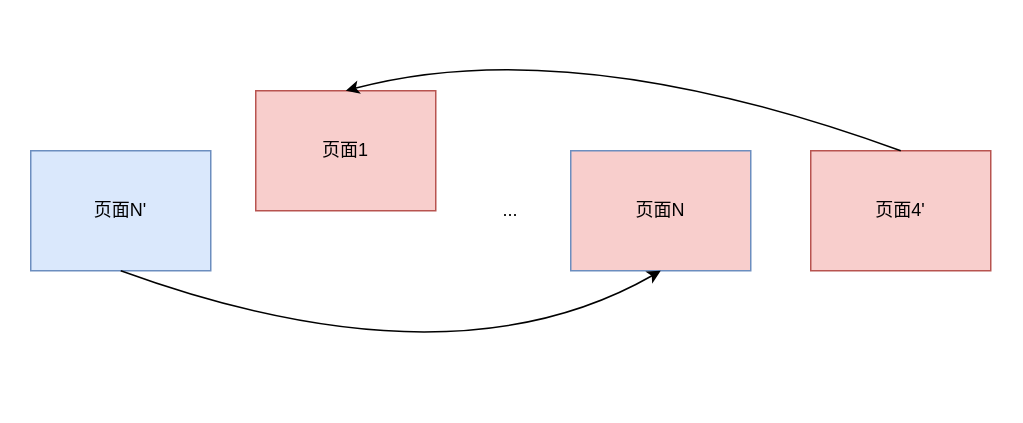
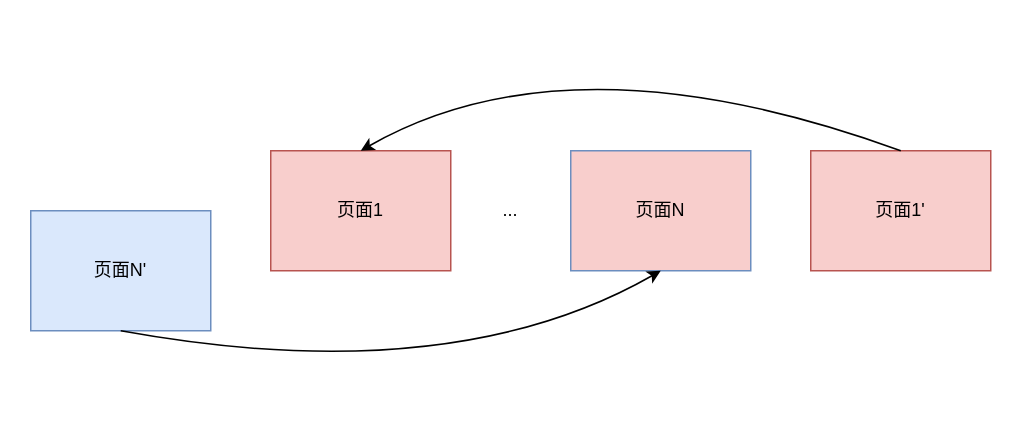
- <mxCell id="2" value="页面1" style="rounded=0;whiteSpace=wrap;html=1;fillColor=#f8cecc;strokeColor=#b85450;" vertex="1" parent="1"><mxGeometry x="170" y="60" width="120" height="80" as="geometry" /></mxCell>
+ <mxCell id="2" value="页面1" style="rounded=0;whiteSpace=wrap;html=1;fillColor=#f8cecc;strokeColor=#b85450;" vertex="1" parent="1"><mxGeometry x="180" y="100" width="120" height="80" as="geometry" /></mxCell>
- <mxCell id="5" value="页面N'" style="rounded=0;whiteSpace=wrap;html=1;fillColor=#dae8fc;strokeColor=#6c8ebf;" vertex="1" parent="1"><mxGeometry x="20" y="100" width="120" height="80" as="geometry" /></mxCell>
+ <mxCell id="5" value="页面N'" style="rounded=0;whiteSpace=wrap;html=1;fillColor=#dae8fc;strokeColor=#6c8ebf;" vertex="1" parent="1"><mxGeometry x="20" y="140" width="120" height="80" as="geometry" /></mxCell>
- <mxCell id="6" value="页面4'" style="rounded=0;whiteSpace=wrap;html=1;fillColor=#f8cecc;strokeColor=#b85450;" vertex="1" parent="1"><mxGeometry x="540" y="100" width="120" height="80" as="geometry" /></mxCell>
+ <mxCell id="6" value="页面1'" style="rounded=0;whiteSpace=wrap;html=1;fillColor=#f8cecc;strokeColor=#b85450;" vertex="1" parent="1"><mxGeometry x="540" y="100" width="120" height="80" as="geometry" /></mxCell>
